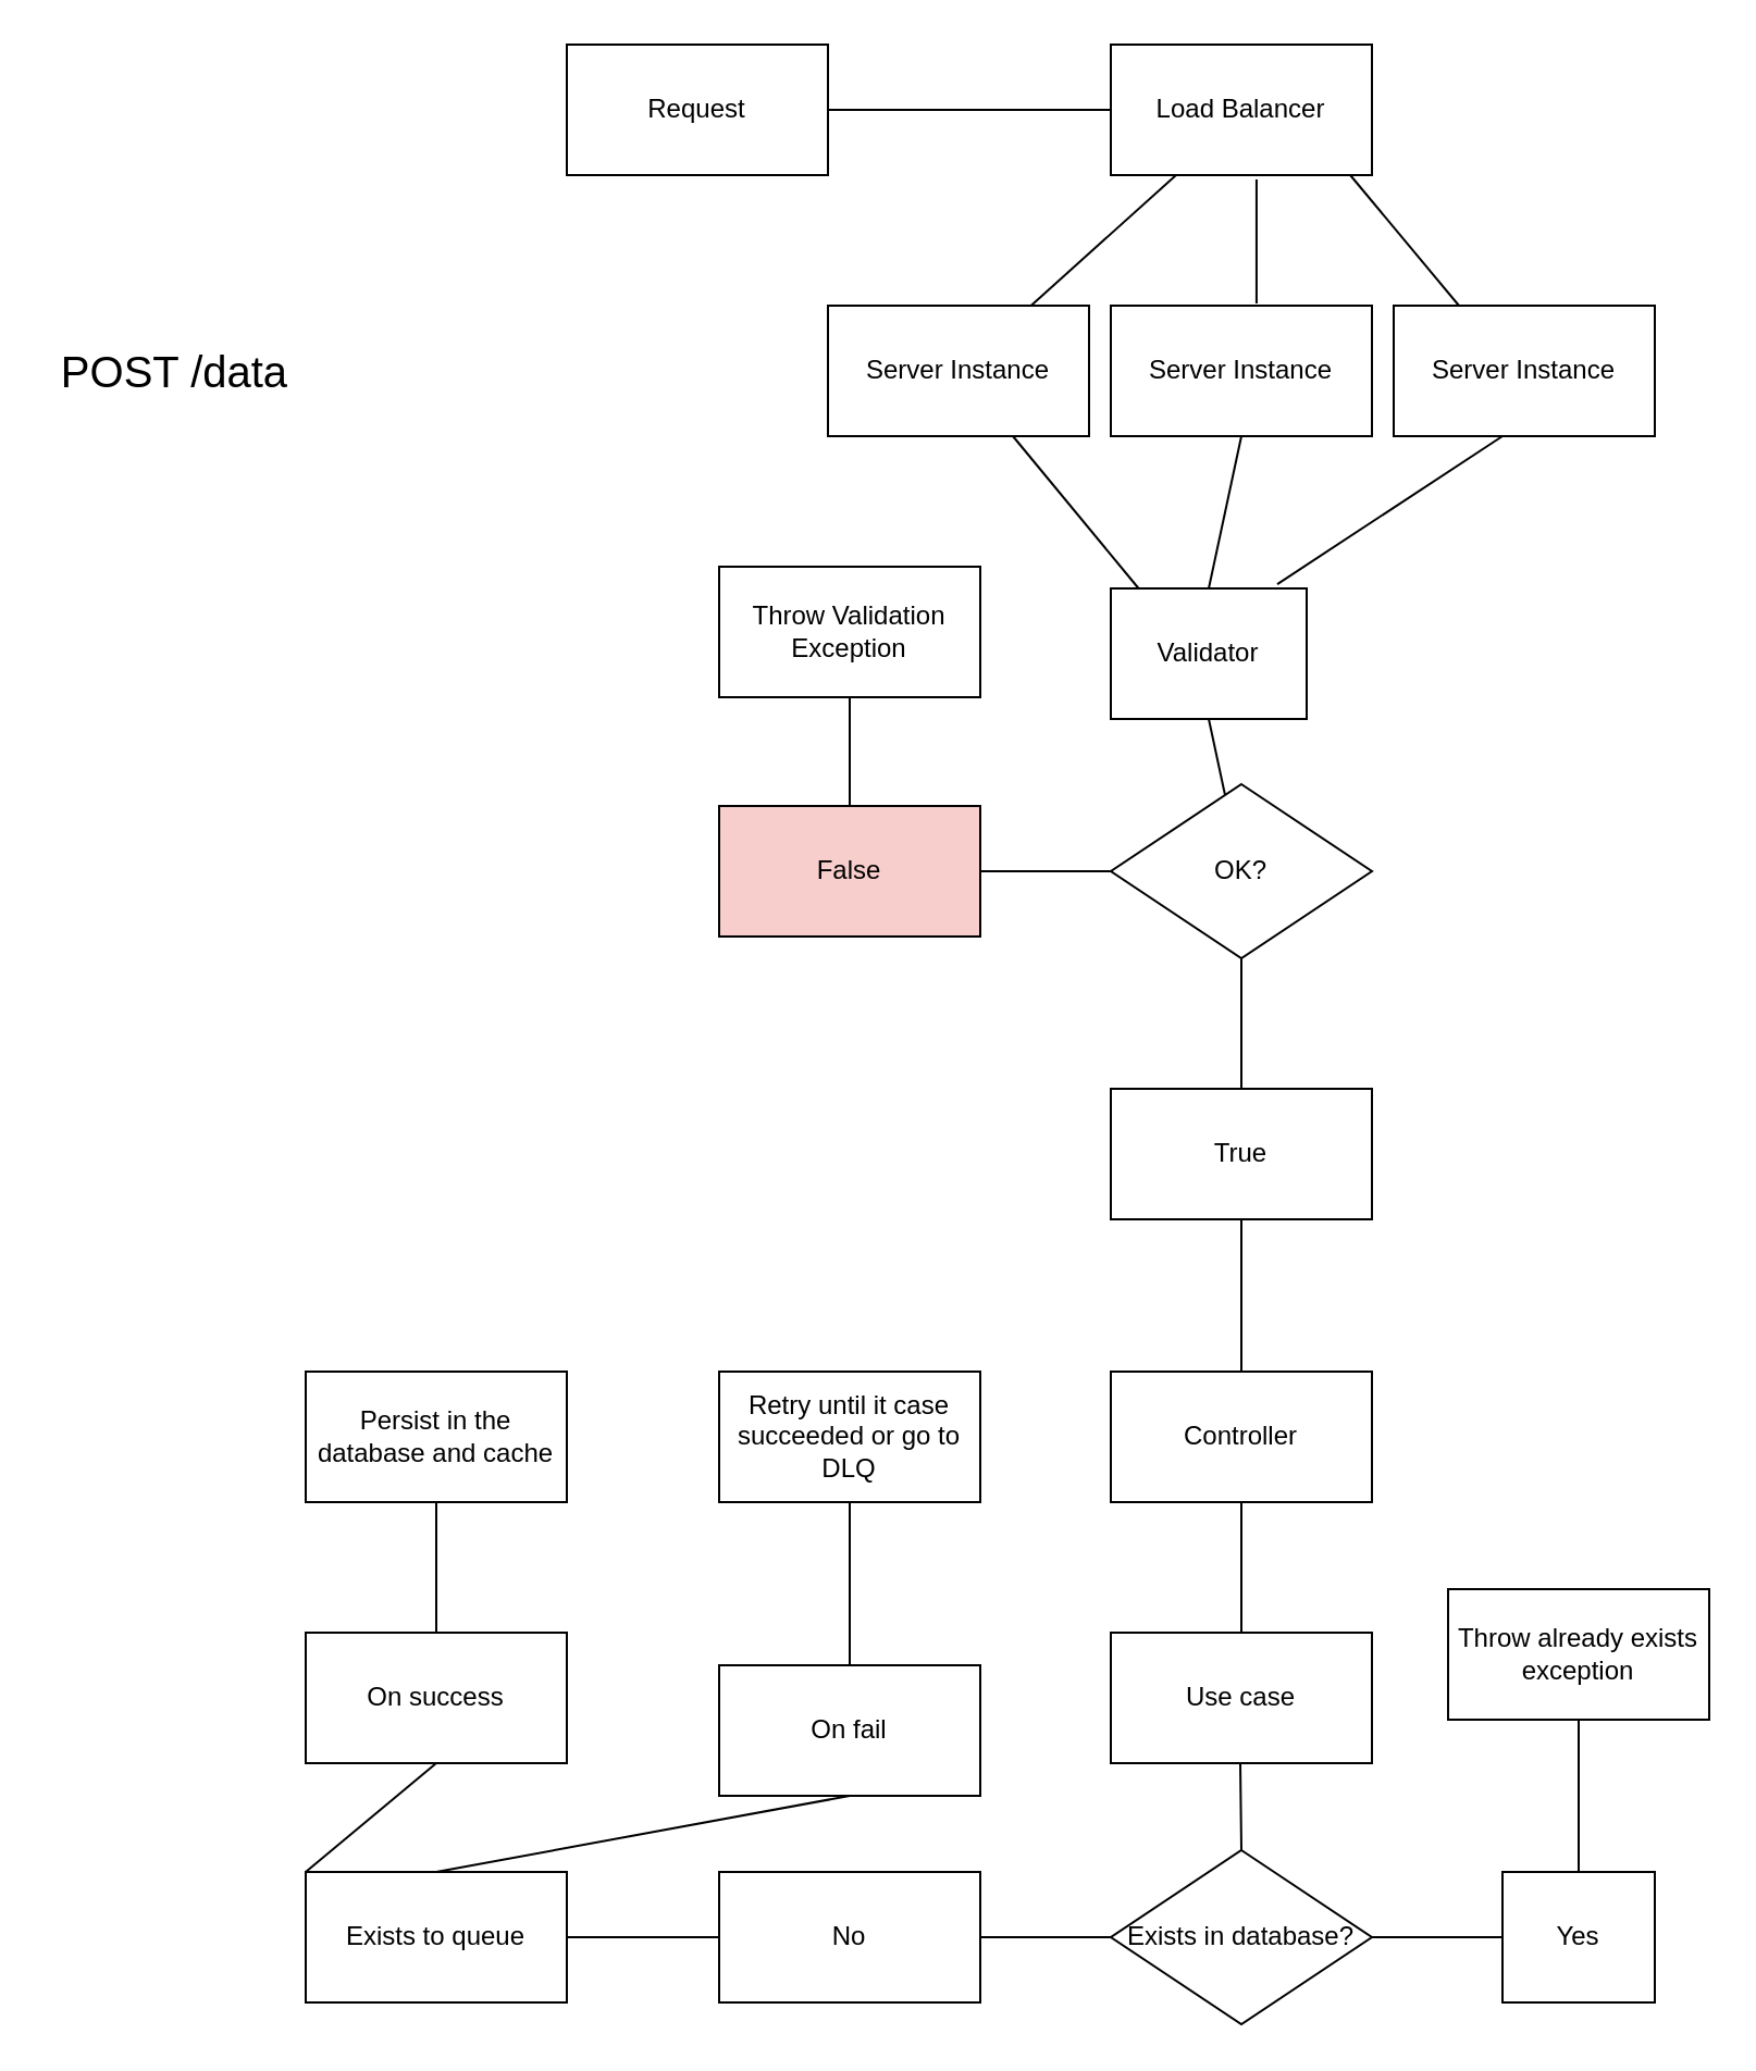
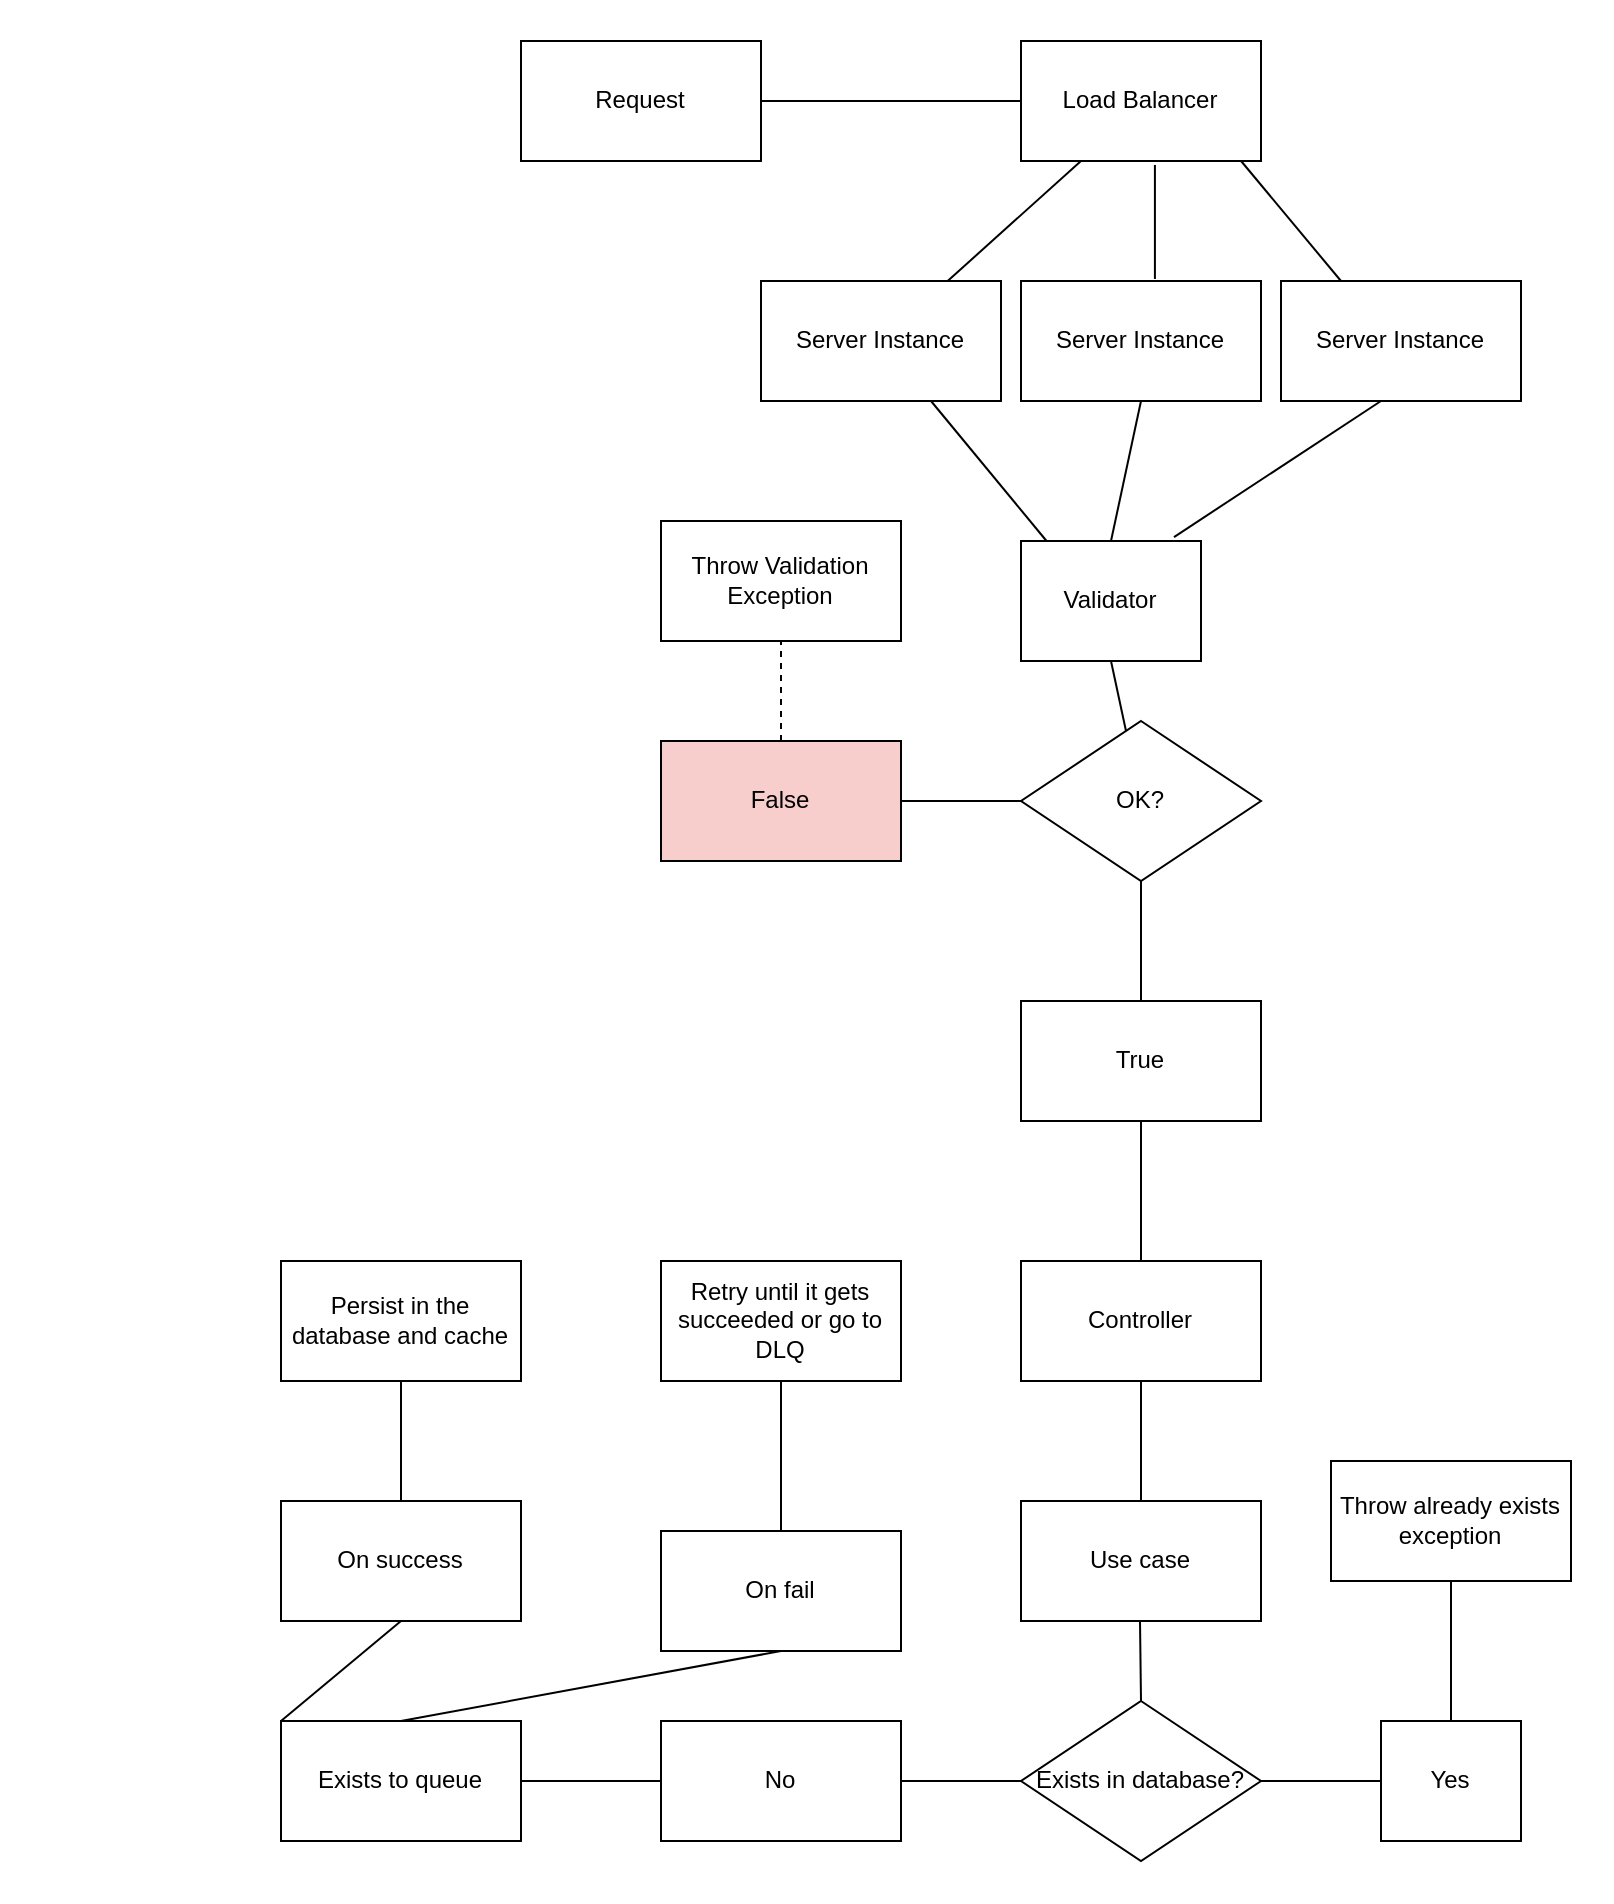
- <mxCell id="43" value="POST /data" style="text;html=1;align=center;verticalAlign=middle;whiteSpace=wrap;rounded=0;fontSize=20;" parent="1" vertex="1"><mxGeometry x="20" y="155" width="120" height="30" as="geometry" /></mxCell>
- <mxCell id="20" value="" style="endArrow=none;html=1;rounded=0;entryX=0.5;entryY=1;entryDx=0;entryDy=0;exitX=0.5;exitY=0;exitDx=0;exitDy=0;" parent="1" source="18" target="19" edge="1"><mxGeometry width="50" height="50" relative="1" as="geometry"><mxPoint x="380" y="370" as="sourcePoint" /><mxPoint x="430" y="320" as="targetPoint" /></mxGeometry></mxCell>
+ <mxCell id="20" value="" style="endArrow=none;html=1;rounded=0;entryX=0.5;entryY=1;entryDx=0;entryDy=0;exitX=0.5;exitY=0;exitDx=0;exitDy=0;dashed=1;" parent="1" source="18" target="19" edge="1"><mxGeometry width="50" height="50" relative="1" as="geometry"><mxPoint x="380" y="370" as="sourcePoint" /><mxPoint x="430" y="320" as="targetPoint" /></mxGeometry></mxCell>
- <mxCell id="37" value="Retry until it case succeeded or go to DLQ" style="rounded=0;whiteSpace=wrap;html=1;" parent="1" vertex="1"><mxGeometry x="330" y="630" width="120" height="60" as="geometry" /></mxCell>
+ <mxCell id="37" value="Retry until it gets succeeded or go to DLQ" style="rounded=0;whiteSpace=wrap;html=1;" parent="1" vertex="1"><mxGeometry x="330" y="630" width="120" height="60" as="geometry" /></mxCell>
